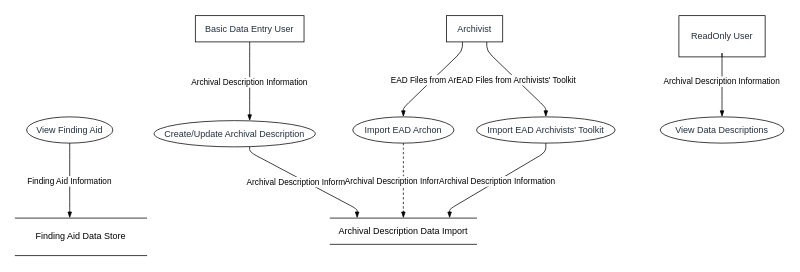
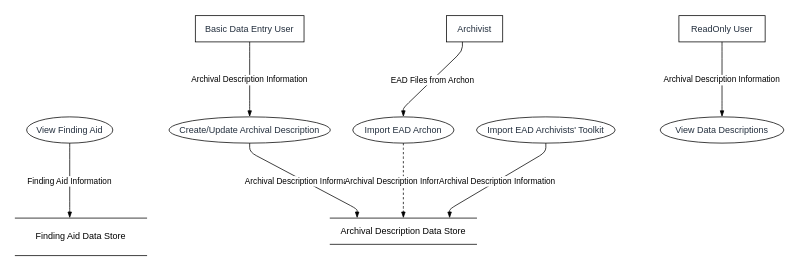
- <mxCell id="4" value="ReadOnly User" style="shape=rectangle;whiteSpace=wrap;html=1;fillColor=#ffffff;strokeColor=#000000;align=center;verticalAlign=middle;fontColor=#232F3E;" vertex="1" parent="1"><mxGeometry x="905" y="20" width="115" height="55" as="geometry" /></mxCell>
+ <mxCell id="4" value="ReadOnly User" style="shape=rectangle;whiteSpace=wrap;html=1;fillColor=#ffffff;strokeColor=#000000;align=center;verticalAlign=middle;fontColor=#232F3E;" vertex="1" parent="1"><mxGeometry x="905" width="115" height="35" as="geometry" y="20" /></mxCell>
- <mxCell id="14" value="EAD Files from Archivists' Toolkit" style="endArrow=blockThin;endFill=1;fontSize=11;orthogonal=1;noEdgeStyle=1;" edge="1" parent="1" source="3" target="8"><mxGeometry relative="1" as="geometry"><Array as="points"><mxPoint x="648.75" y="67" /><mxPoint x="727.5" y="143" /></Array></mxGeometry></mxCell>
- <mxCell id="5" value="Create/Update Archival Description" style="shape=ellipse;perimeter=ellipsePerimeter;whiteSpace=wrap;html=1;fillColor=#ffffff;strokeColor=#000000;align=center;verticalAlign=middle;fontColor=#232F3E;" vertex="1" parent="1"><mxGeometry x="205" y="160" width="215" height="35" as="geometry" /></mxCell>
+ <mxCell id="5" value="Create/Update Archival Description" style="shape=ellipse;perimeter=ellipsePerimeter;whiteSpace=wrap;html=1;fillColor=#ffffff;strokeColor=#000000;align=center;verticalAlign=middle;fontColor=#232F3E;" vertex="1" parent="1"><mxGeometry x="225" y="155" width="215" height="35" as="geometry" /></mxCell>
- <mxCell id="10" value="Archival Description Data Import" style="html=1;dashed=0;whiteSpace=wrap;shape=partialRectangle;right=0;left=0;" vertex="1" parent="1"><mxGeometry x="440" y="290" width="195" height="35" as="geometry" /></mxCell>
+ <mxCell id="10" value="Archival Description Data Store" style="html=1;dashed=0;whiteSpace=wrap;shape=partialRectangle;right=0;left=0;" vertex="1" parent="1"><mxGeometry x="440" y="290" width="195" height="35" as="geometry" /></mxCell>
